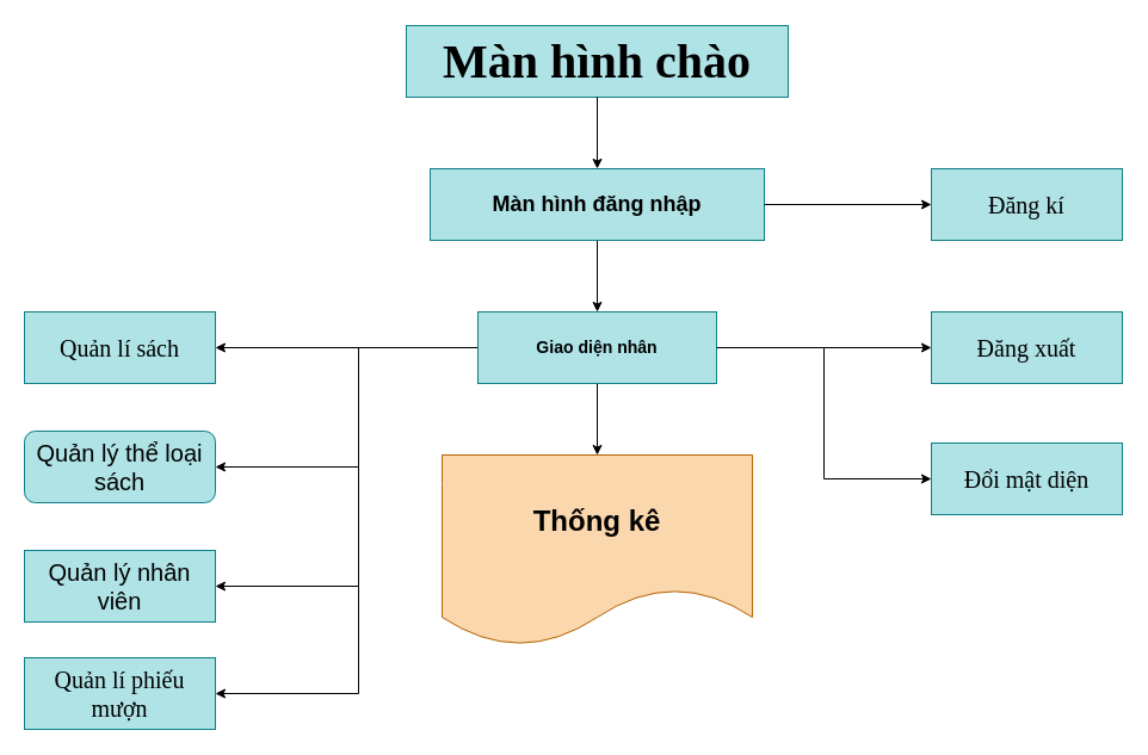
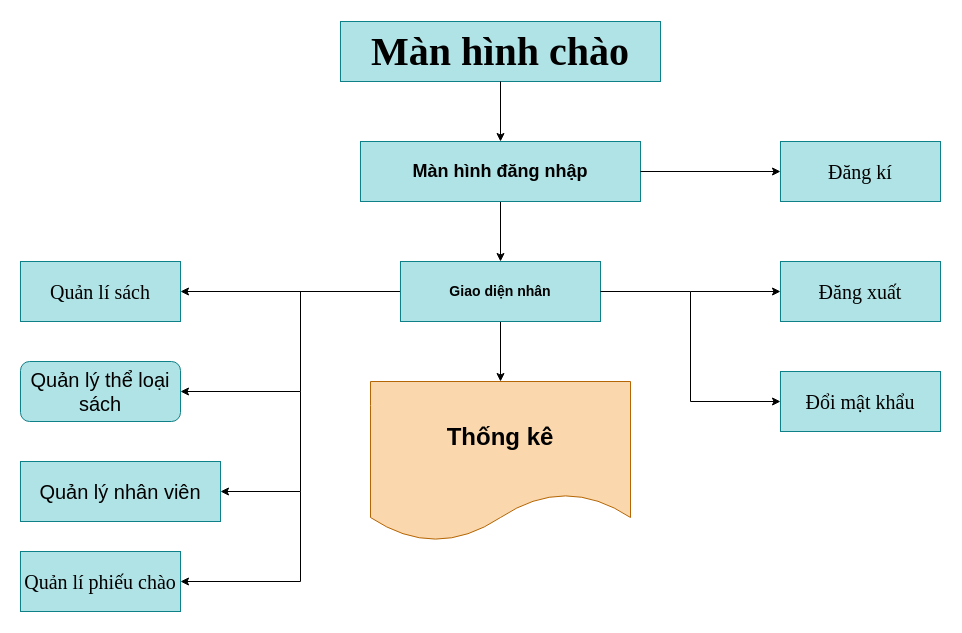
- <mxCell id="12" value="&lt;font color=&quot;#000000&quot; face=&quot;Times New Roman&quot; style=&quot;font-size: 20px;&quot;&gt;Đổi mật diện&lt;/font&gt;" style="rounded=0;whiteSpace=wrap;html=1;fillColor=#b0e3e6;strokeColor=#0e8088;" vertex="1" parent="1"><mxGeometry x="780" y="370" width="160" height="60" as="geometry" /></mxCell>
+ <mxCell id="12" value="&lt;font color=&quot;#000000&quot; face=&quot;Times New Roman&quot; style=&quot;font-size: 20px;&quot;&gt;Đổi mật khẩu&lt;/font&gt;" style="rounded=0;whiteSpace=wrap;html=1;fillColor=#b0e3e6;strokeColor=#0e8088;" vertex="1" parent="1"><mxGeometry x="780" y="370" width="160" height="60" as="geometry" /></mxCell>
- <mxCell id="18" value="&lt;font color=&quot;#000000&quot; style=&quot;font-size: 20px;&quot;&gt;Quản lý nhân viên&lt;/font&gt;" style="rounded=0;whiteSpace=wrap;html=1;fillColor=#b0e3e6;strokeColor=#0e8088;" vertex="1" parent="1"><mxGeometry x="20" y="460" width="160" height="60" as="geometry" /></mxCell>
+ <mxCell id="18" value="&lt;font color=&quot;#000000&quot; style=&quot;font-size: 20px;&quot;&gt;Quản lý nhân viên&lt;/font&gt;" style="rounded=0;whiteSpace=wrap;html=1;fillColor=#b0e3e6;strokeColor=#0e8088;" vertex="1" parent="1"><mxGeometry x="20" y="460" width="200" height="60" as="geometry" /></mxCell>
- <mxCell id="19" value="&lt;font color=&quot;#000000&quot; style=&quot;font-size: 20px;&quot; face=&quot;Times New Roman&quot;&gt;Quản lí phiếu mượn&lt;/font&gt;" style="rounded=0;whiteSpace=wrap;html=1;fillColor=#b0e3e6;strokeColor=#0e8088;" vertex="1" parent="1"><mxGeometry x="20" y="550" width="160" height="60" as="geometry" /></mxCell>
+ <mxCell id="19" value="&lt;font color=&quot;#000000&quot; style=&quot;font-size: 20px;&quot; face=&quot;Times New Roman&quot;&gt;Quản lí phiếu chào&lt;/font&gt;" style="rounded=0;whiteSpace=wrap;html=1;fillColor=#b0e3e6;strokeColor=#0e8088;" vertex="1" parent="1"><mxGeometry x="20" y="550" width="160" height="60" as="geometry" /></mxCell>
